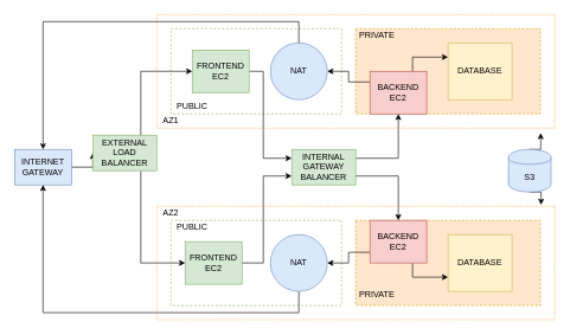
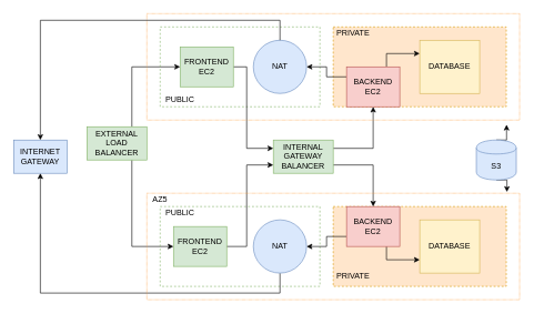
- <mxCell id="36" value="AZ1" style="text;html=1;strokeColor=none;fillColor=none;align=center;verticalAlign=middle;whiteSpace=wrap;rounded=0;dashed=1;dashPattern=1 1;" vertex="1" parent="1"><mxGeometry x="220" y="160" width="40" height="20" as="geometry" /></mxCell>
- <mxCell id="2" style="edgeStyle=orthogonalEdgeStyle;rounded=0;orthogonalLoop=1;jettySize=auto;html=1;exitX=1;exitY=0.5;exitDx=0;exitDy=0;entryX=0;entryY=0.5;entryDx=0;entryDy=0;" edge="1" parent="1" source="3" target="6"><mxGeometry relative="1" as="geometry" /></mxCell>
- <mxCell id="37" value="AZ2" style="text;html=1;strokeColor=none;fillColor=none;align=center;verticalAlign=middle;whiteSpace=wrap;rounded=0;dashed=1;dashPattern=1 1;" vertex="1" parent="1"><mxGeometry x="220" y="290" width="40" height="20" as="geometry" /></mxCell>
+ <mxCell id="37" value="AZ5" style="text;html=1;strokeColor=none;fillColor=none;align=center;verticalAlign=middle;whiteSpace=wrap;rounded=0;dashed=1;dashPattern=1 1;" vertex="1" parent="1"><mxGeometry x="220" y="290" width="40" height="20" as="geometry" /></mxCell>
